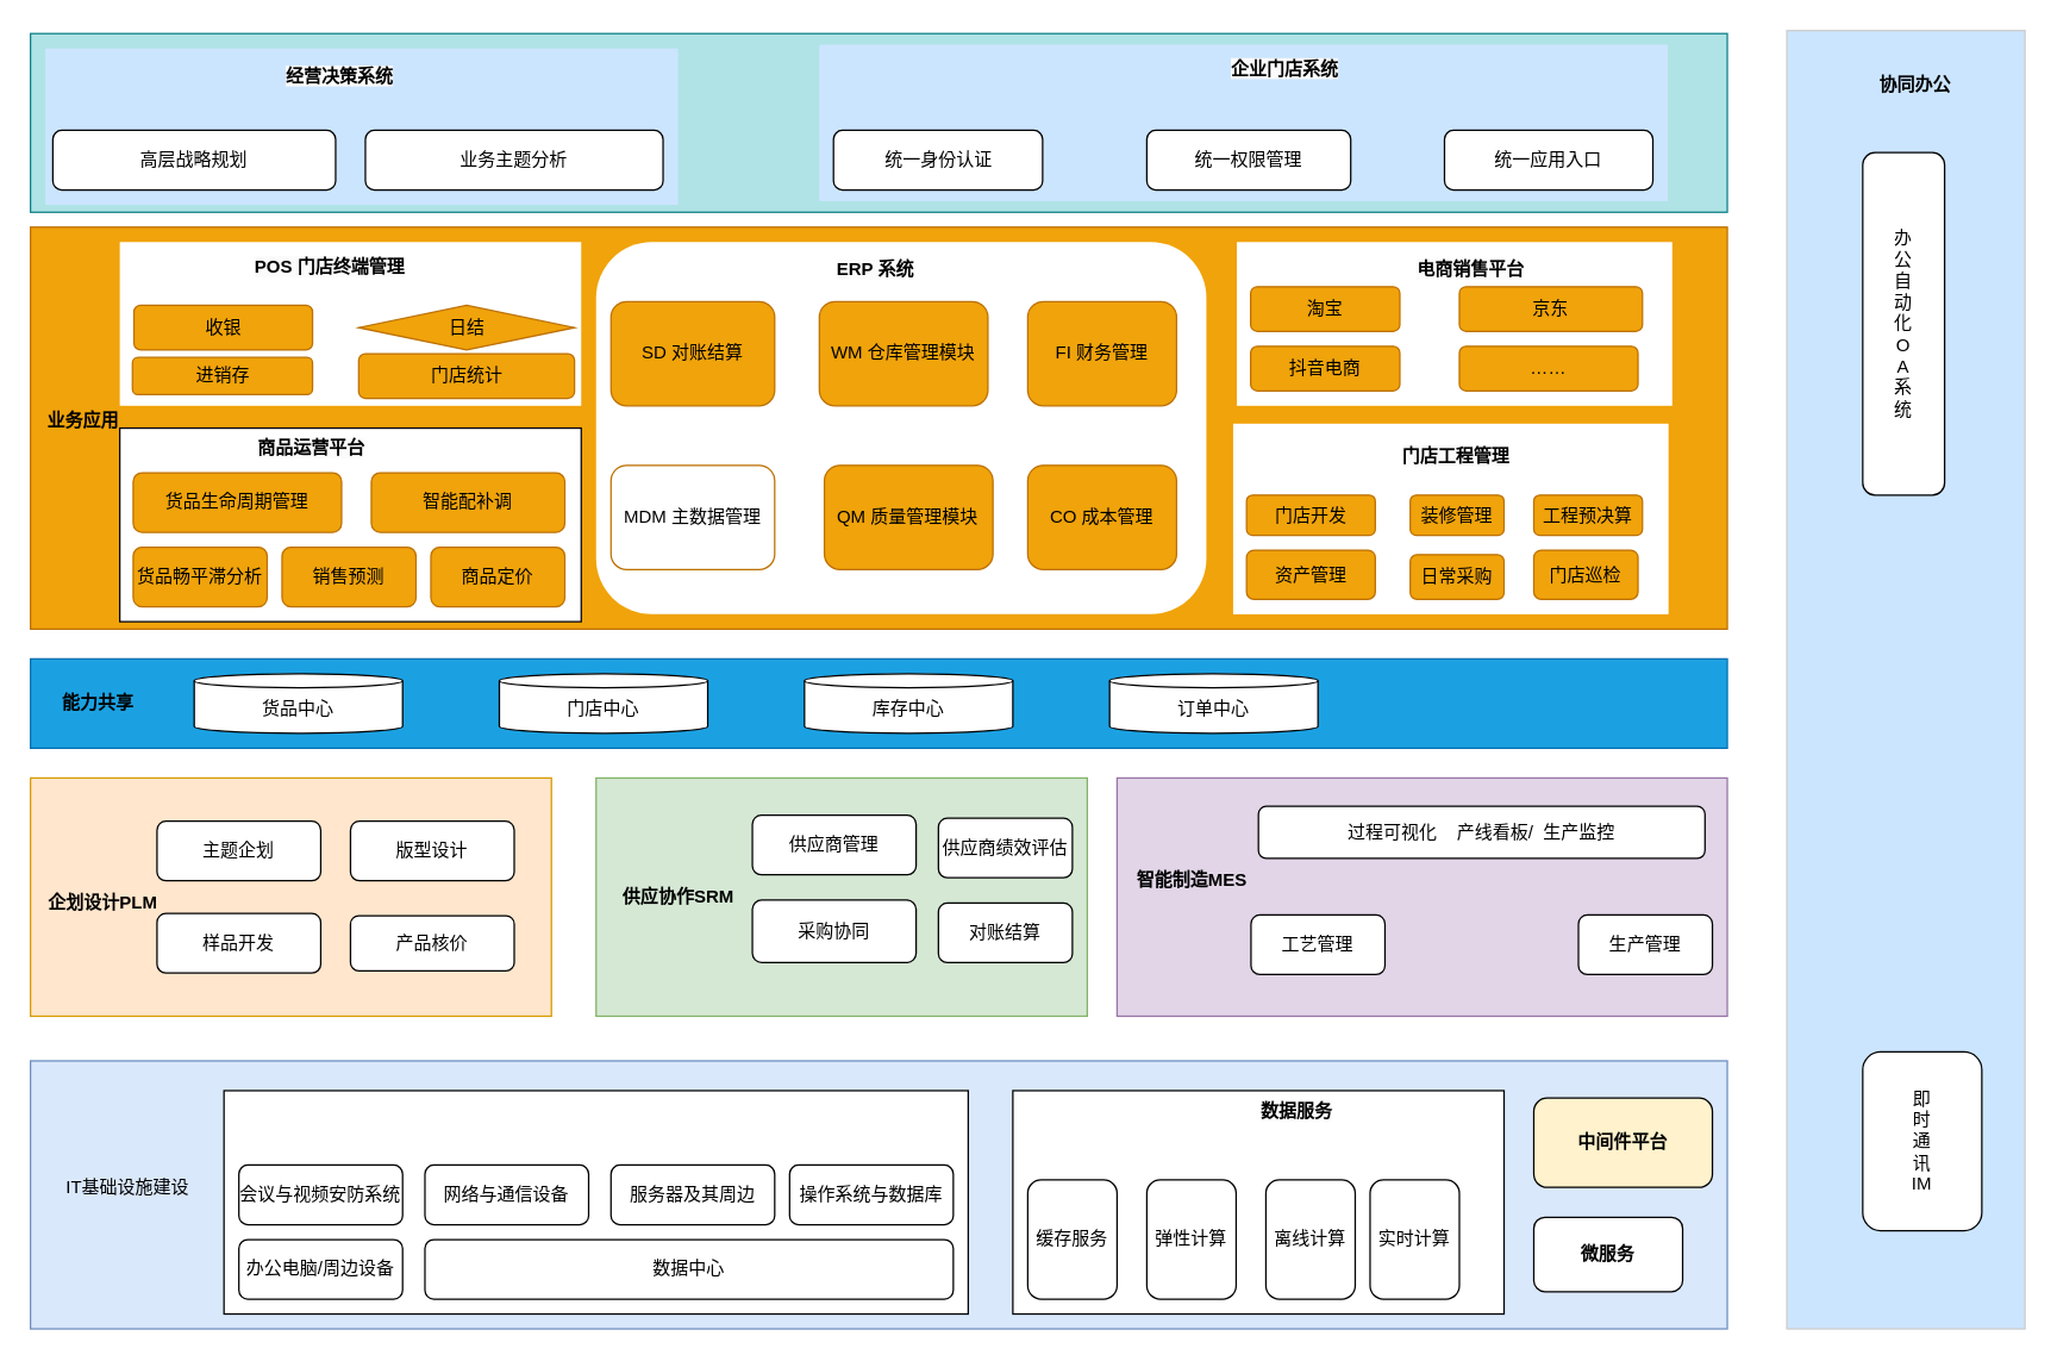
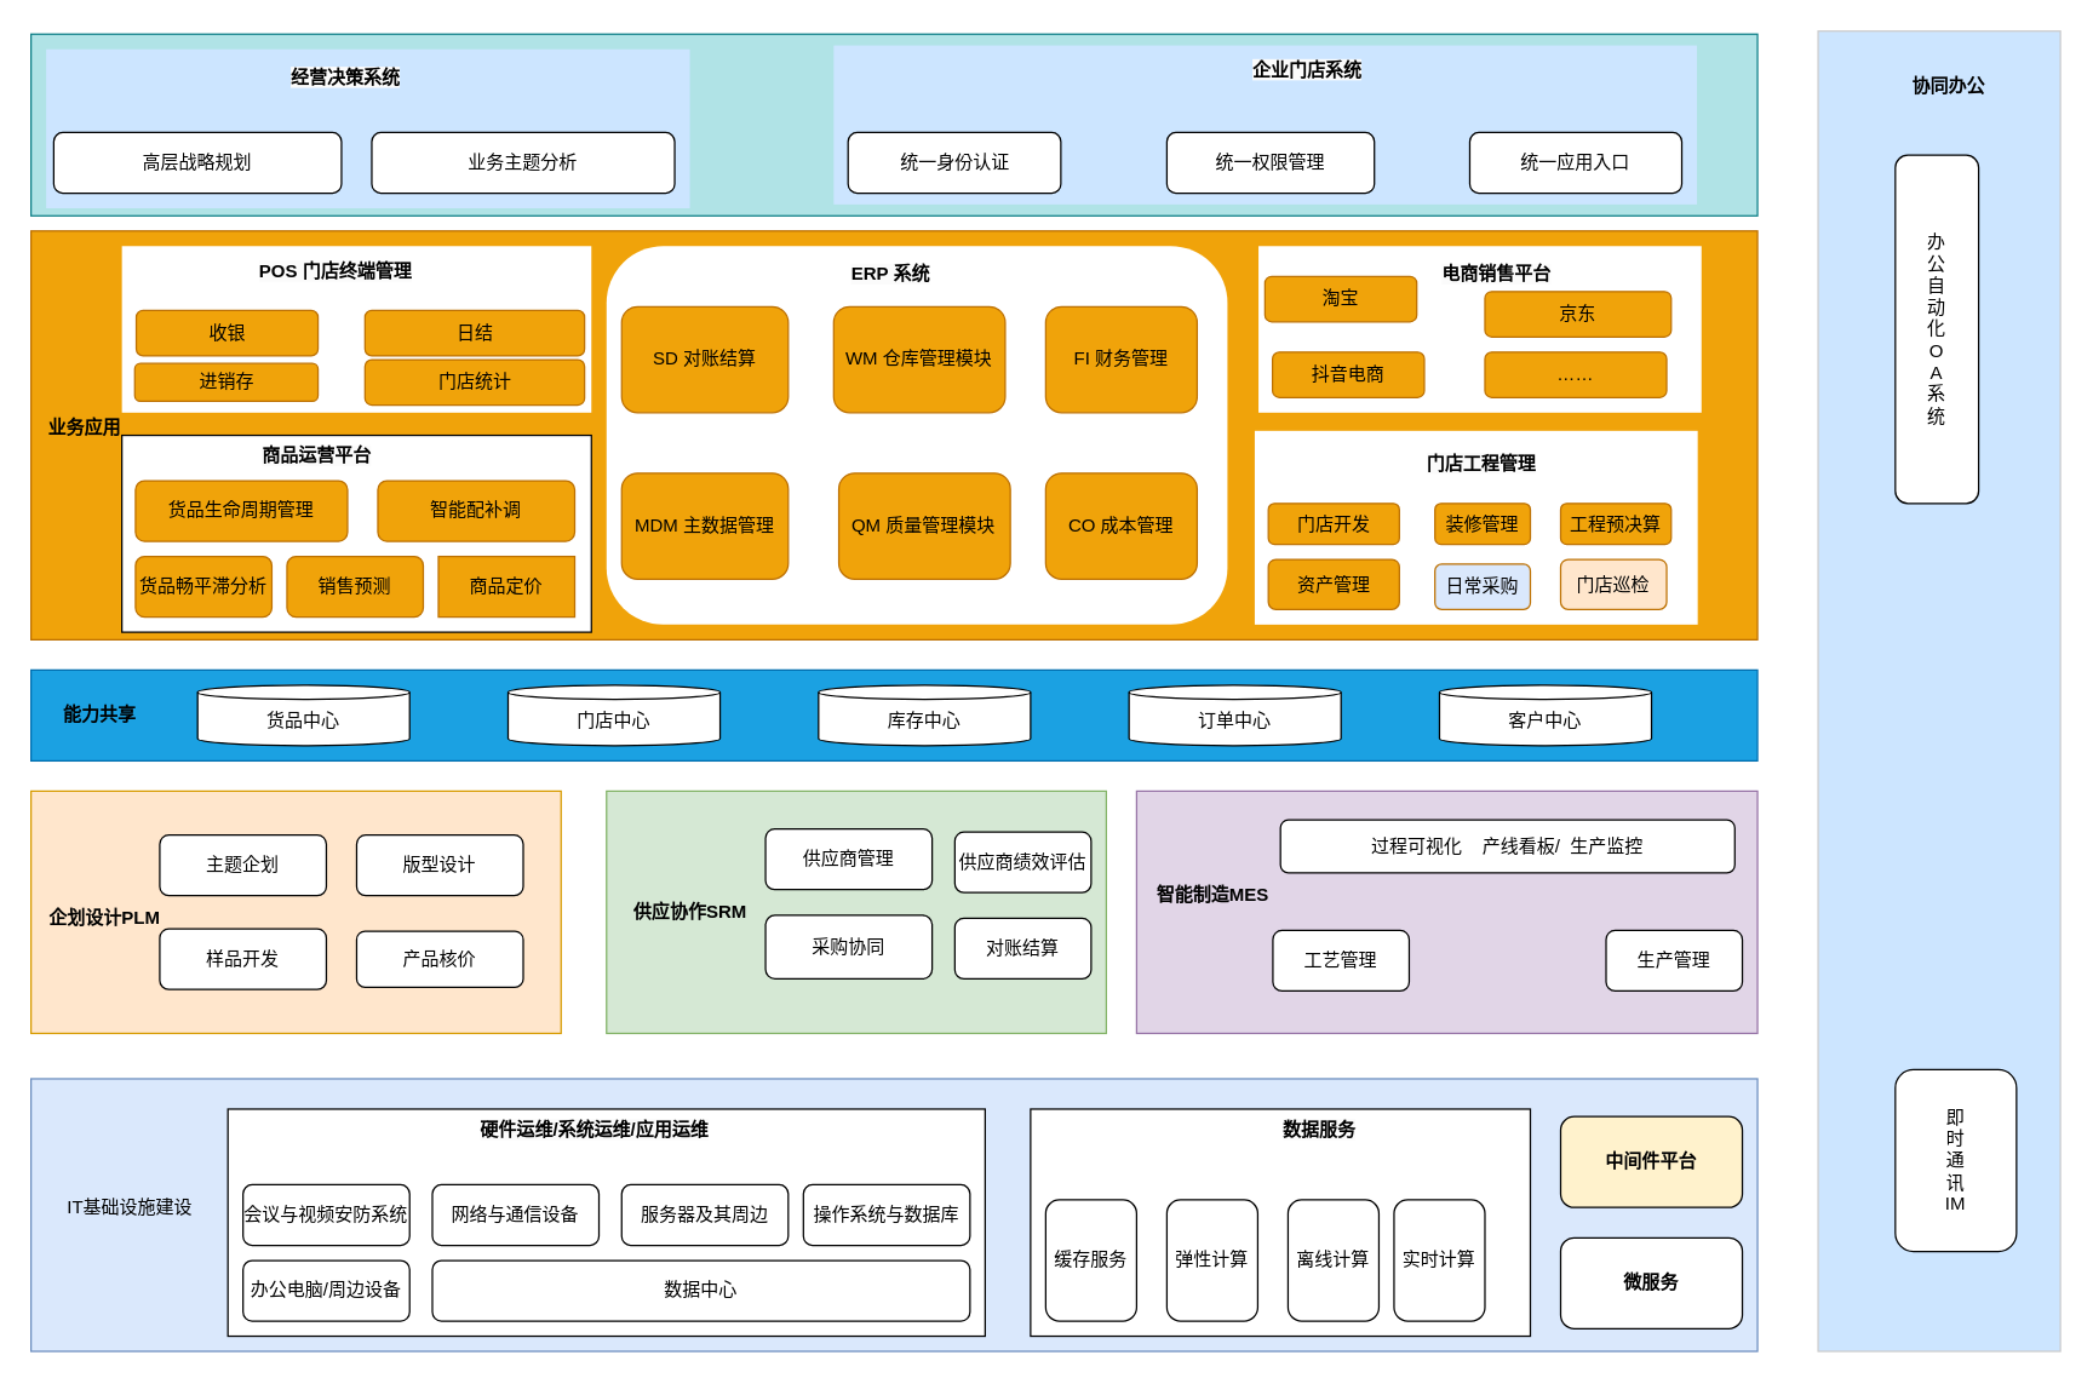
- <mxCell id="53" value="淘宝" style="rounded=1;whiteSpace=wrap;html=1;fillColor=#f0a30a;fontColor=#000000;strokeColor=#BD7000;" vertex="1" parent="1"><mxGeometry x="839.75" y="192" width="100.25" height="30" as="geometry" /></mxCell>
+ <mxCell id="53" value="淘宝" style="rounded=1;whiteSpace=wrap;html=1;fillColor=#f0a30a;fontColor=#000000;strokeColor=#BD7000;" vertex="1" parent="1"><mxGeometry x="834.75" y="182" width="100.25" height="30" as="geometry" /></mxCell>
- <mxCell id="45" value="日结" style="rhombus;whiteSpace=wrap;html=1;fillColor=#f0a30a;fontColor=#000000;strokeColor=#BD7000;" vertex="1" parent="1"><mxGeometry x="240.5" y="204.5" width="145" height="30" as="geometry" /></mxCell>
+ <mxCell id="45" value="日结" style="rounded=1;whiteSpace=wrap;html=1;fillColor=#f0a30a;fontColor=#000000;strokeColor=#BD7000;" vertex="1" parent="1"><mxGeometry x="240.5" y="204.5" width="145" height="30" as="geometry" /></mxCell>
- <mxCell id="34" value="MDM 主数据管理" style="rounded=1;whiteSpace=wrap;html=1;fillColor=#ffffff;fontColor=#000000;strokeColor=#BD7000;" vertex="1" parent="1"><mxGeometry x="410" y="312" width="110" height="70" as="geometry" /></mxCell>
+ <mxCell id="34" value="MDM 主数据管理" style="rounded=1;whiteSpace=wrap;html=1;fillColor=#f0a30a;fontColor=#000000;strokeColor=#BD7000;" vertex="1" parent="1"><mxGeometry x="410" y="312" width="110" height="70" as="geometry" /></mxCell>
- <mxCell id="61" value="门店巡检" style="rounded=1;whiteSpace=wrap;html=1;fillColor=#f0a30a;fontColor=#000000;strokeColor=#BD7000;" vertex="1" parent="1"><mxGeometry x="1030" y="369" width="70" height="33" as="geometry" /></mxCell>
+ <mxCell id="61" value="门店巡检" style="rounded=1;whiteSpace=wrap;html=1;fillColor=#ffe6cc;fontColor=#000000;strokeColor=#BD7000;" vertex="1" parent="1"><mxGeometry x="1030" y="369" width="70" height="33" as="geometry" /></mxCell>
- <mxCell id="69" value="商品定价" style="rounded=1;whiteSpace=wrap;html=1;fillColor=#f0a30a;fontColor=#000000;strokeColor=#BD7000;" vertex="1" parent="1"><mxGeometry x="289" y="367" width="90" height="40" as="geometry" /></mxCell>
+ <mxCell id="69" value="商品定价" style="whiteSpace=wrap;html=1;fillColor=#f0a30a;fontColor=#000000;strokeColor=#BD7000;rounded=0;" vertex="1" parent="1"><mxGeometry x="289" y="367" width="90" height="40" as="geometry" /></mxCell>
- <mxCell id="58" value="日常采购" style="rounded=1;whiteSpace=wrap;html=1;fillColor=#f0a30a;fontColor=#000000;strokeColor=#BD7000;" vertex="1" parent="1"><mxGeometry x="947" y="372" width="63" height="30" as="geometry" /></mxCell>
+ <mxCell id="58" value="日常采购" style="rounded=1;whiteSpace=wrap;html=1;fillColor=#dae8fc;fontColor=#000000;strokeColor=#BD7000;" vertex="1" parent="1"><mxGeometry x="947" y="372" width="63" height="30" as="geometry" /></mxCell>
+ <mxCell id="31" value="客户中心" style="shape=cylinder3;whiteSpace=wrap;html=1;boundedLbl=1;backgroundOutline=1;size=4.667;" vertex="1" parent="1"><mxGeometry x="950" y="452" width="140" height="40" as="geometry" /></mxCell>
+ <mxCell id="71" value="&lt;span style=&quot;color: rgb(0, 0, 0); font-family: Helvetica; font-size: 12px; font-style: normal; font-variant-ligatures: normal; font-variant-caps: normal; letter-spacing: normal; orphans: 2; text-align: center; text-indent: 0px; text-transform: none; widows: 2; word-spacing: 0px; -webkit-text-stroke-width: 0px; white-space: normal; background-color: rgb(251, 251, 251); text-decoration-thickness: initial; text-decoration-style: initial; text-decoration-color: initial; float: none; display: inline !important;&quot;&gt;硬件运维/系统运维/应用运维&lt;/span&gt;" style="text;whiteSpace=wrap;html=1;fontStyle=1" vertex="1" parent="1"><mxGeometry x="315" y="732" width="180" height="40" as="geometry" /></mxCell>
- <mxCell id="85" value="微服务" style="rounded=1;whiteSpace=wrap;html=1;fontStyle=1" vertex="1" parent="1"><mxGeometry x="1030" y="817" width="100" height="50" as="geometry" /></mxCell>
+ <mxCell id="85" value="微服务" style="rounded=1;whiteSpace=wrap;html=1;fontStyle=1" vertex="1" parent="1"><mxGeometry x="1030" y="817" width="120" height="60" as="geometry" /></mxCell>
